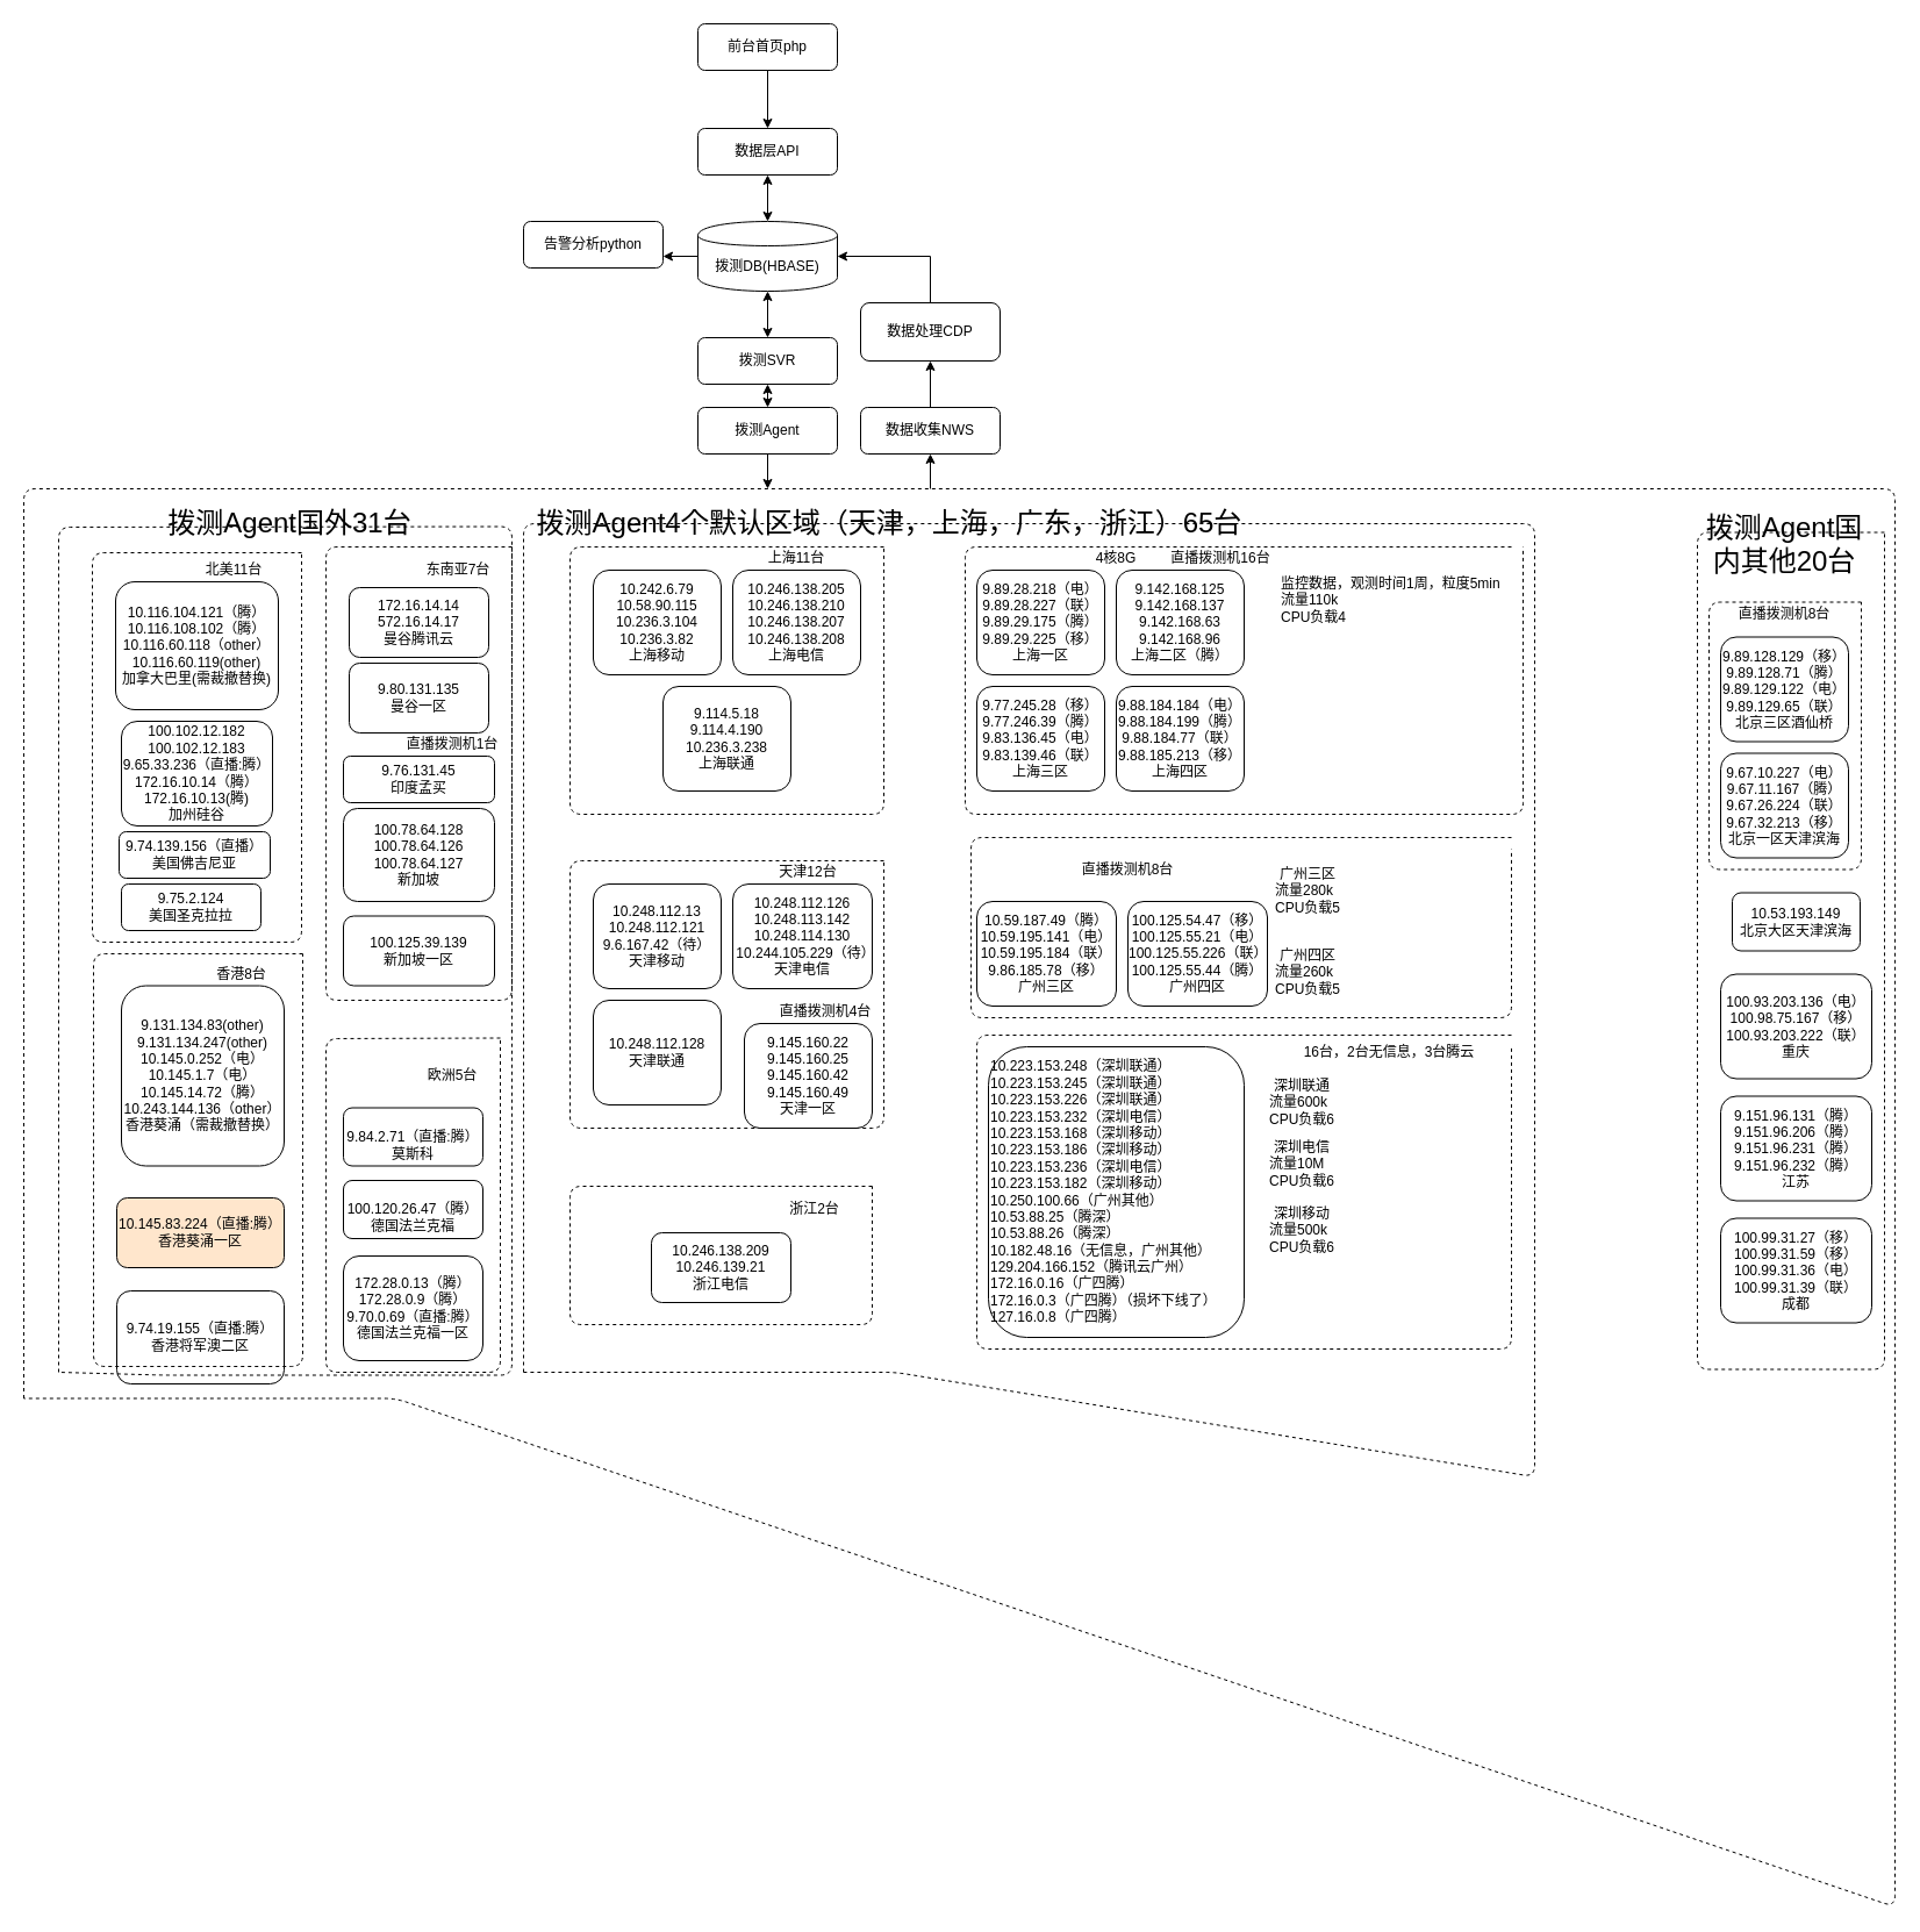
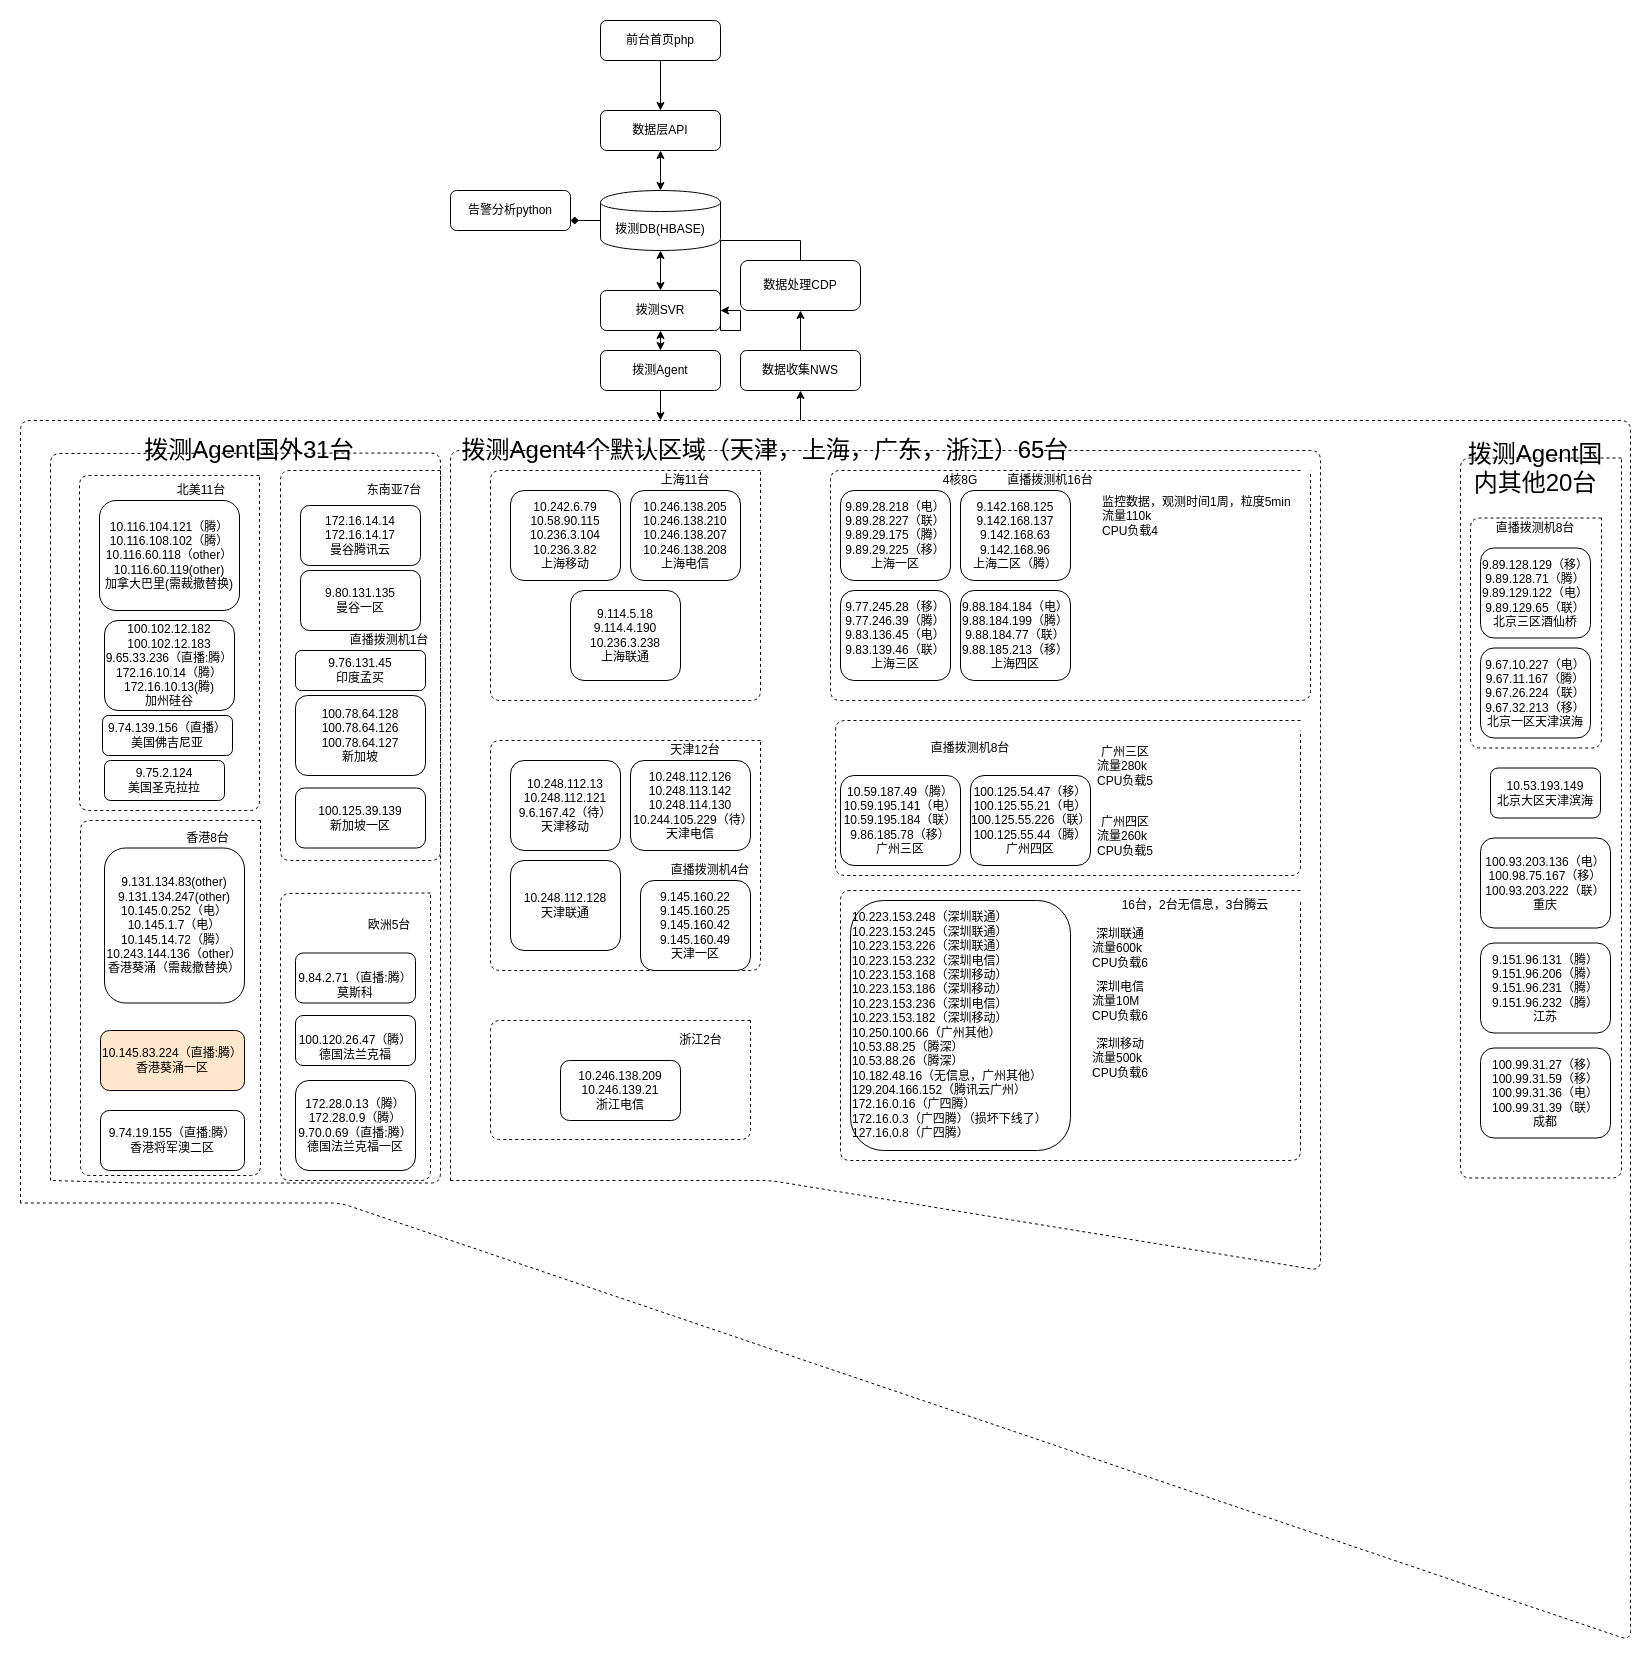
- <mxCell id="5" style="edgeStyle=orthogonalEdgeStyle;rounded=0;orthogonalLoop=1;jettySize=auto;html=1;exitX=0;exitY=0.5;exitDx=0;exitDy=0;entryX=1;entryY=0.75;entryDx=0;entryDy=0;" parent="1" source="6" target="7" edge="1"><mxGeometry relative="1" as="geometry" /></mxCell>
+ <mxCell id="5" style="edgeStyle=orthogonalEdgeStyle;rounded=0;orthogonalLoop=1;jettySize=auto;html=1;exitX=0;exitY=0.5;exitDx=0;exitDy=0;entryX=1;entryY=0.75;entryDx=0;entryDy=0;endArrow=diamond;" parent="1" source="6" target="7" edge="1"><mxGeometry relative="1" as="geometry" /></mxCell>
- <mxCell id="72" style="edgeStyle=orthogonalEdgeStyle;rounded=0;orthogonalLoop=1;jettySize=auto;html=1;exitX=0.5;exitY=0;exitDx=0;exitDy=0;entryX=1;entryY=0.5;entryDx=0;entryDy=0;" parent="1" source="73" target="6" edge="1"><mxGeometry relative="1" as="geometry" /></mxCell>
+ <mxCell id="72" style="edgeStyle=orthogonalEdgeStyle;rounded=0;orthogonalLoop=1;jettySize=auto;html=1;exitX=0.5;exitY=0;exitDx=0;exitDy=0;" parent="1" source="73" target="8" edge="1"><mxGeometry relative="1" as="geometry" /></mxCell>
- <mxCell id="43" value="172.16.14.14&lt;br&gt;572.16.14.17&lt;br&gt;曼谷腾讯云" style="rounded=1;whiteSpace=wrap;html=1;" parent="1" vertex="1"><mxGeometry x="300" y="505" width="120" height="60" as="geometry" /></mxCell>
+ <mxCell id="43" value="172.16.14.14&lt;br&gt;172.16.14.17&lt;br&gt;曼谷腾讯云" style="rounded=1;whiteSpace=wrap;html=1;" parent="1" vertex="1"><mxGeometry x="300" y="505" width="120" height="60" as="geometry" /></mxCell>
- <mxCell id="57" value="&lt;div&gt;9.74.19.155（直播:腾）&lt;/div&gt;&lt;div&gt;香港将军澳二区&lt;/div&gt;" style="rounded=1;whiteSpace=wrap;html=1;" parent="1" vertex="1"><mxGeometry x="100" y="1110" width="144" height="80" as="geometry" /></mxCell>
+ <mxCell id="57" value="&lt;div&gt;9.74.19.155（直播:腾）&lt;/div&gt;&lt;div&gt;香港将军澳二区&lt;/div&gt;" style="rounded=1;whiteSpace=wrap;html=1;" parent="1" vertex="1"><mxGeometry x="100" y="1110" width="144" height="60" as="geometry" /></mxCell>
